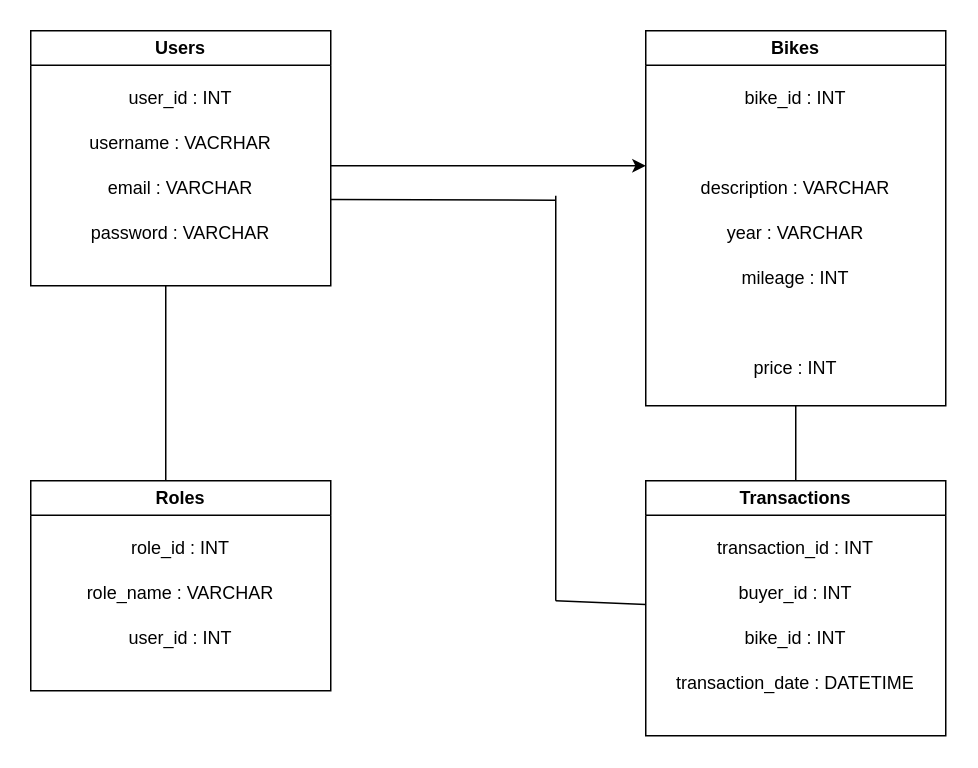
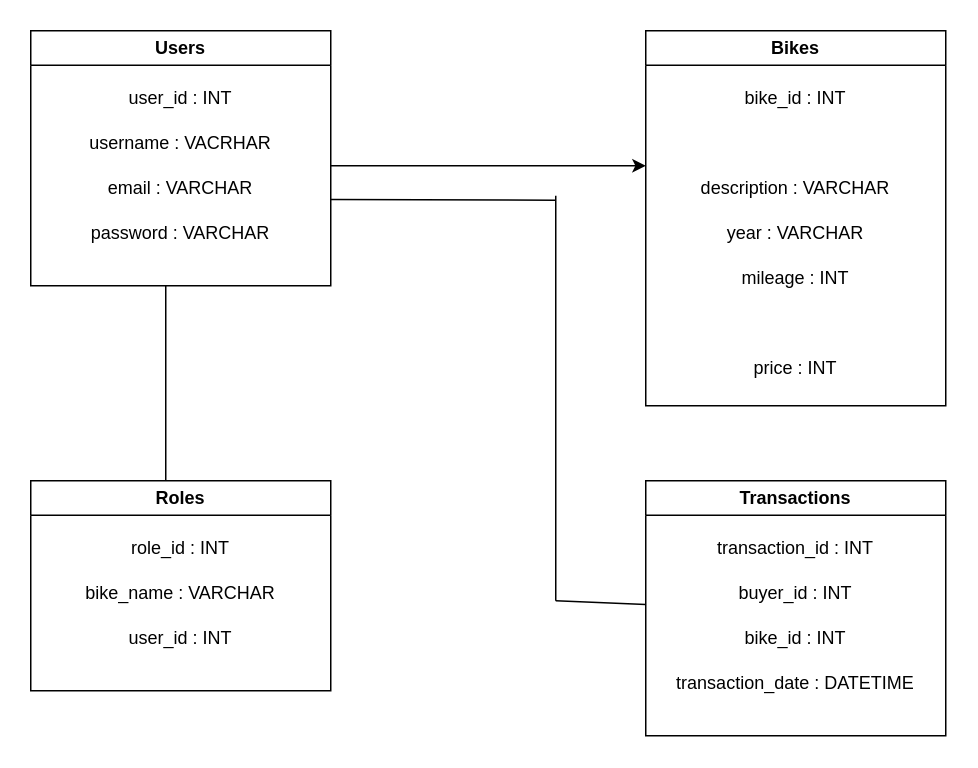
- <mxCell id="23" value="" style="endArrow=none;html=1;rounded=0;exitX=0.5;exitY=1;exitDx=0;exitDy=0;entryX=0.5;entryY=0;entryDx=0;entryDy=0;" edge="1" parent="1" source="12" target="7"><mxGeometry width="50" height="50" relative="1" as="geometry"><mxPoint x="320" y="200" as="sourcePoint" /><mxPoint x="370" y="150" as="targetPoint" /></mxGeometry></mxCell>
- <mxCell id="20" value="role_name : VARCHAR" style="text;html=1;align=center;verticalAlign=middle;whiteSpace=wrap;rounded=0;" vertex="1" parent="18"><mxGeometry y="60" width="200" height="30" as="geometry" /></mxCell>
+ <mxCell id="20" value="bike_name : VARCHAR" style="text;html=1;align=center;verticalAlign=middle;whiteSpace=wrap;rounded=0;" vertex="1" parent="18"><mxGeometry y="60" width="200" height="30" as="geometry" /></mxCell>
